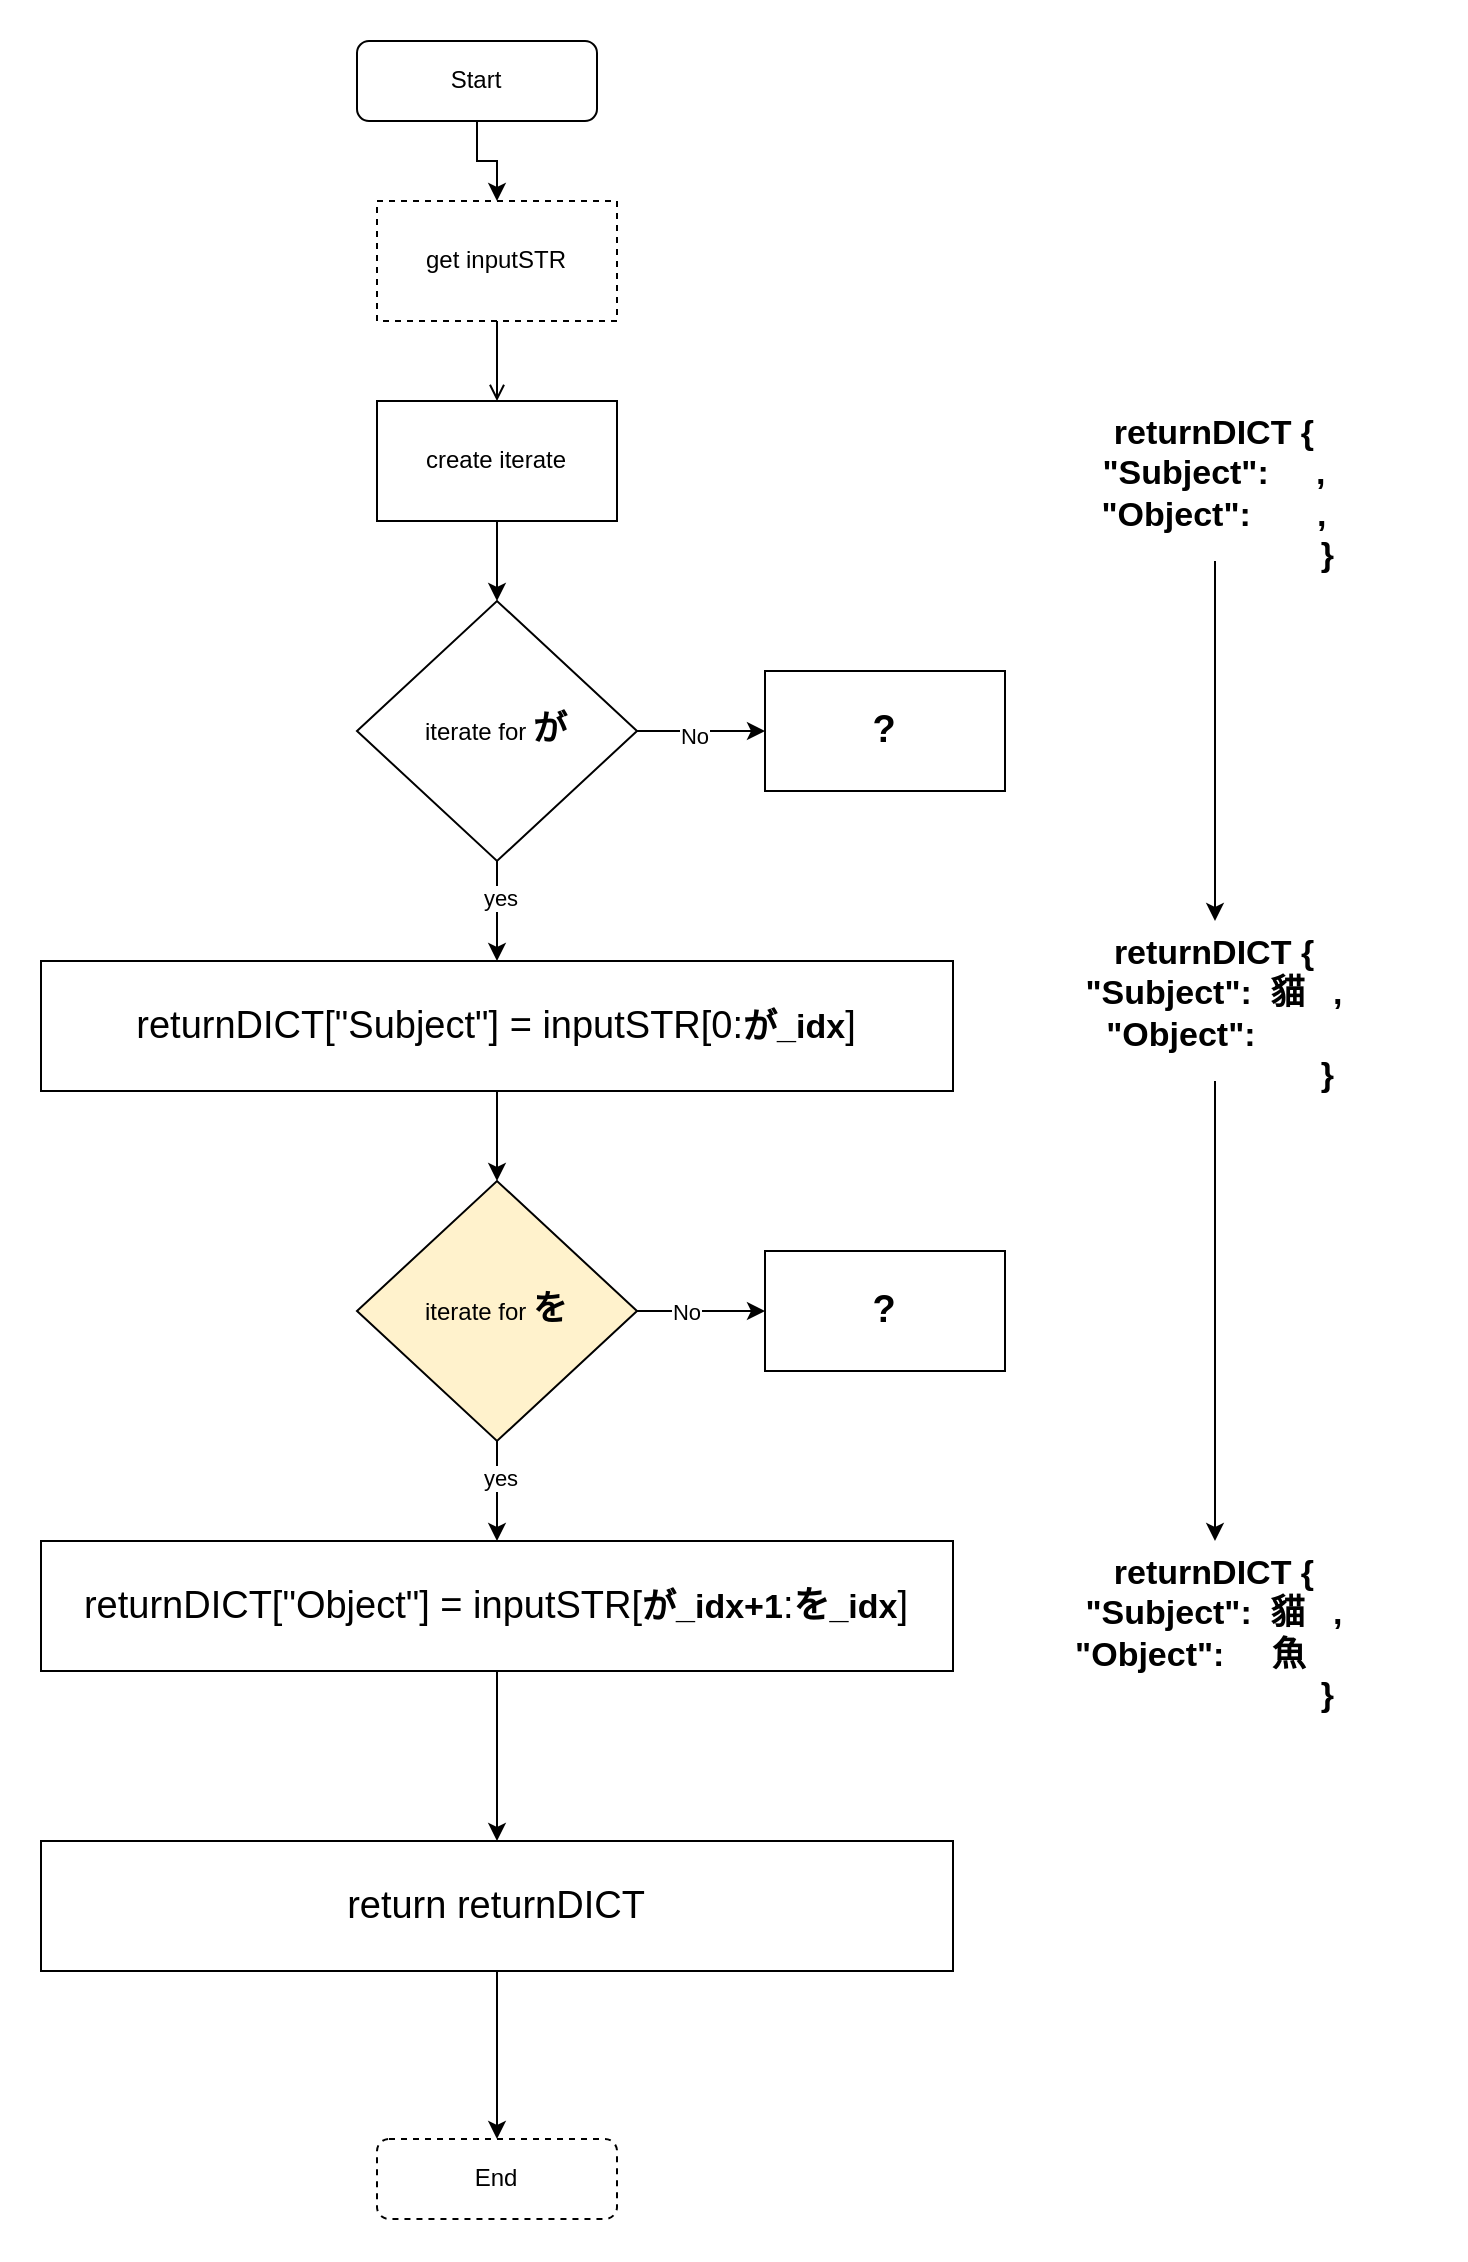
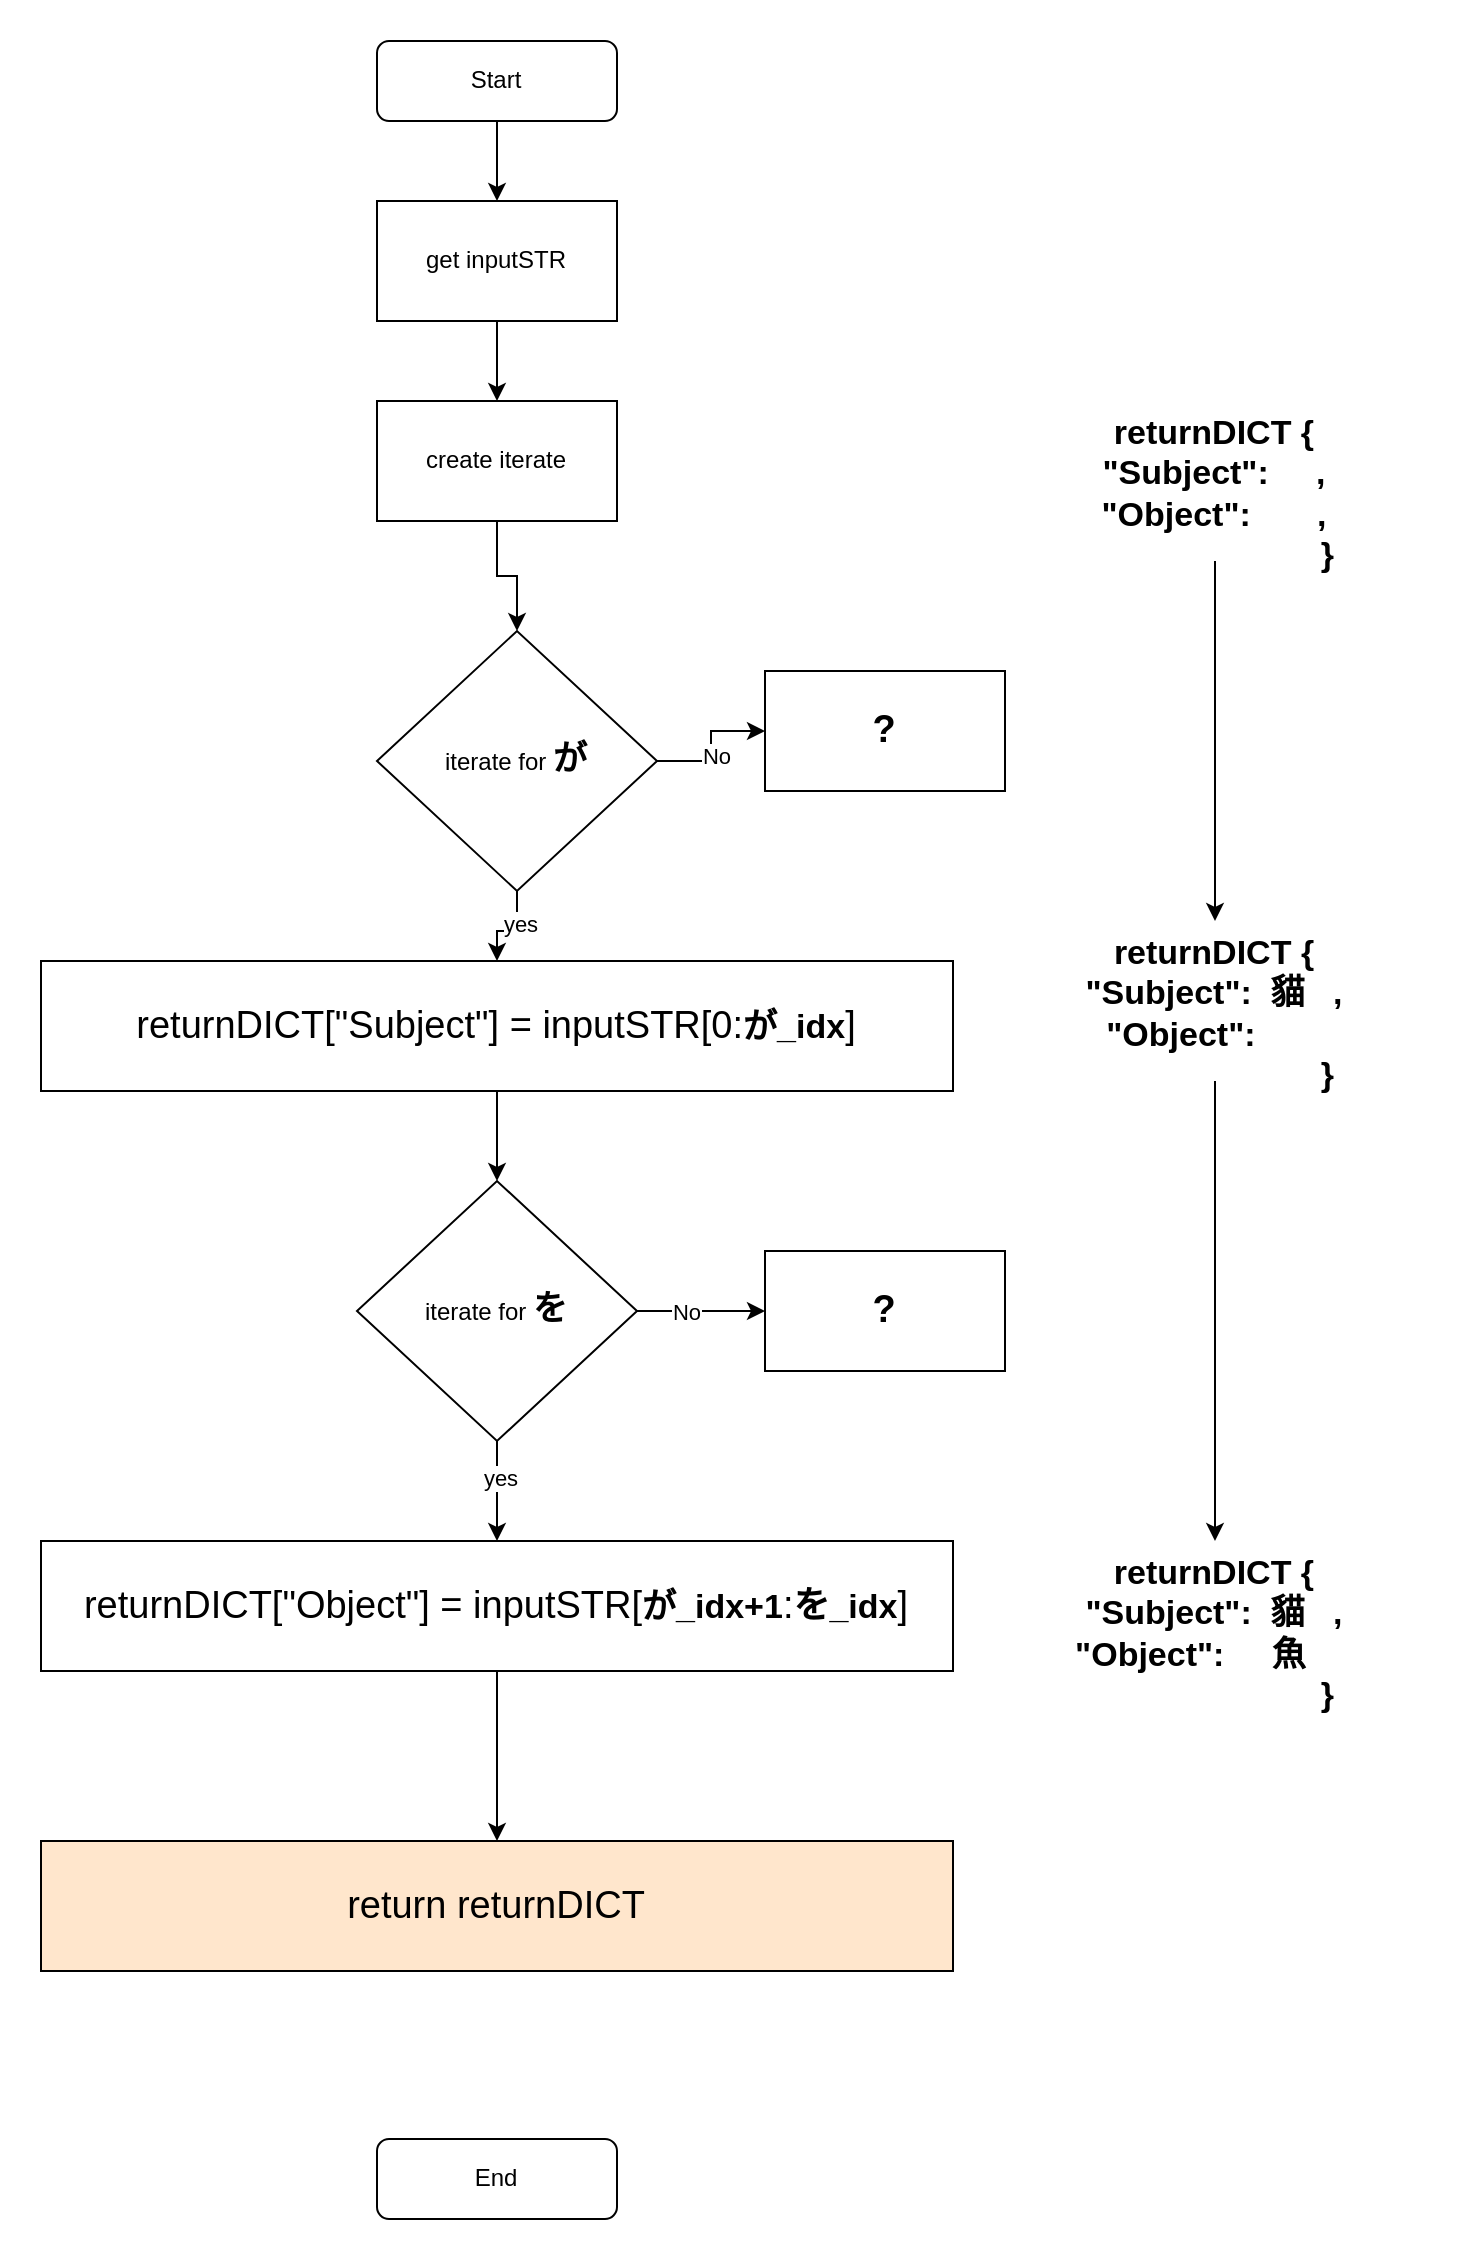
- <mxCell id="3" value="Start" style="rounded=1;whiteSpace=wrap;html=1;fontSize=12;glass=0;strokeWidth=1;shadow=0;" parent="1" vertex="1"><mxGeometry x="178" y="20" width="120" height="40" as="geometry" /></mxCell>
+ <mxCell id="3" value="Start" style="rounded=1;whiteSpace=wrap;html=1;fontSize=12;glass=0;strokeWidth=1;shadow=0;" parent="1" vertex="1"><mxGeometry x="188" y="20" width="120" height="40" as="geometry" /></mxCell>
- <mxCell id="5" value="get inputSTR" style="rounded=0;whiteSpace=wrap;html=1;dashed=1;" vertex="1" parent="1"><mxGeometry x="188" y="100" width="120" height="60" as="geometry" /></mxCell>
+ <mxCell id="5" value="get inputSTR" style="rounded=0;whiteSpace=wrap;html=1;" vertex="1" parent="1"><mxGeometry x="188" y="100" width="120" height="60" as="geometry" /></mxCell>
- <mxCell id="4" value="" style="edgeStyle=orthogonalEdgeStyle;rounded=0;orthogonalLoop=1;jettySize=auto;html=1;endArrow=open;" edge="1" parent="1" source="5" target="7"><mxGeometry relative="1" as="geometry" /></mxCell>
+ <mxCell id="4" value="" style="edgeStyle=orthogonalEdgeStyle;rounded=0;orthogonalLoop=1;jettySize=auto;html=1;" edge="1" parent="1" source="5" target="7"><mxGeometry relative="1" as="geometry" /></mxCell>
- <mxCell id="14" value="iterate for&amp;nbsp;&lt;b&gt;&lt;font style=&quot;font-size: 17px;&quot;&gt;が&lt;/font&gt;&lt;/b&gt;" style="rhombus;whiteSpace=wrap;html=1;direction=south;" vertex="1" parent="1"><mxGeometry x="178" y="300" width="140" height="130" as="geometry" /></mxCell>
+ <mxCell id="14" value="iterate for&amp;nbsp;&lt;b&gt;&lt;font style=&quot;font-size: 17px;&quot;&gt;が&lt;/font&gt;&lt;/b&gt;" style="rhombus;whiteSpace=wrap;html=1;direction=south;" vertex="1" parent="1"><mxGeometry x="188" y="315" width="140" height="130" as="geometry" /></mxCell>
- <mxCell id="24" value="iterate for&amp;nbsp;&lt;b&gt;&lt;font style=&quot;font-size: 17px;&quot;&gt;を&lt;/font&gt;&lt;/b&gt;" style="rhombus;whiteSpace=wrap;html=1;direction=south;fillColor=#fff2cc;" vertex="1" parent="1"><mxGeometry x="178" y="590" width="140" height="130" as="geometry" /></mxCell>
+ <mxCell id="24" value="iterate for&amp;nbsp;&lt;b&gt;&lt;font style=&quot;font-size: 17px;&quot;&gt;を&lt;/font&gt;&lt;/b&gt;" style="rhombus;whiteSpace=wrap;html=1;direction=south;" vertex="1" parent="1"><mxGeometry x="178" y="590" width="140" height="130" as="geometry" /></mxCell>
- <mxCell id="30" value="&lt;span style=&quot;font-size: 19px;&quot;&gt;return returnDICT&lt;/span&gt;" style="rounded=0;whiteSpace=wrap;html=1;" vertex="1" parent="1"><mxGeometry x="20" y="920" width="456" height="65" as="geometry" /></mxCell>
+ <mxCell id="30" value="&lt;span style=&quot;font-size: 19px;&quot;&gt;return returnDICT&lt;/span&gt;" style="rounded=0;whiteSpace=wrap;html=1;fillColor=#ffe6cc;" vertex="1" parent="1"><mxGeometry x="20" y="920" width="456" height="65" as="geometry" /></mxCell>
- <mxCell id="29" value="" style="edgeStyle=orthogonalEdgeStyle;rounded=0;orthogonalLoop=1;jettySize=auto;html=1;" edge="1" parent="1" source="30" target="31"><mxGeometry relative="1" as="geometry" /></mxCell>
- <mxCell id="31" value="End" style="rounded=1;whiteSpace=wrap;html=1;fontSize=12;glass=0;strokeWidth=1;shadow=0;dashed=1;" vertex="1" parent="1"><mxGeometry x="188" y="1069" width="120" height="40" as="geometry" /></mxCell>
+ <mxCell id="31" value="End" style="rounded=1;whiteSpace=wrap;html=1;fontSize=12;glass=0;strokeWidth=1;shadow=0;" vertex="1" parent="1"><mxGeometry x="188" y="1069" width="120" height="40" as="geometry" /></mxCell>
